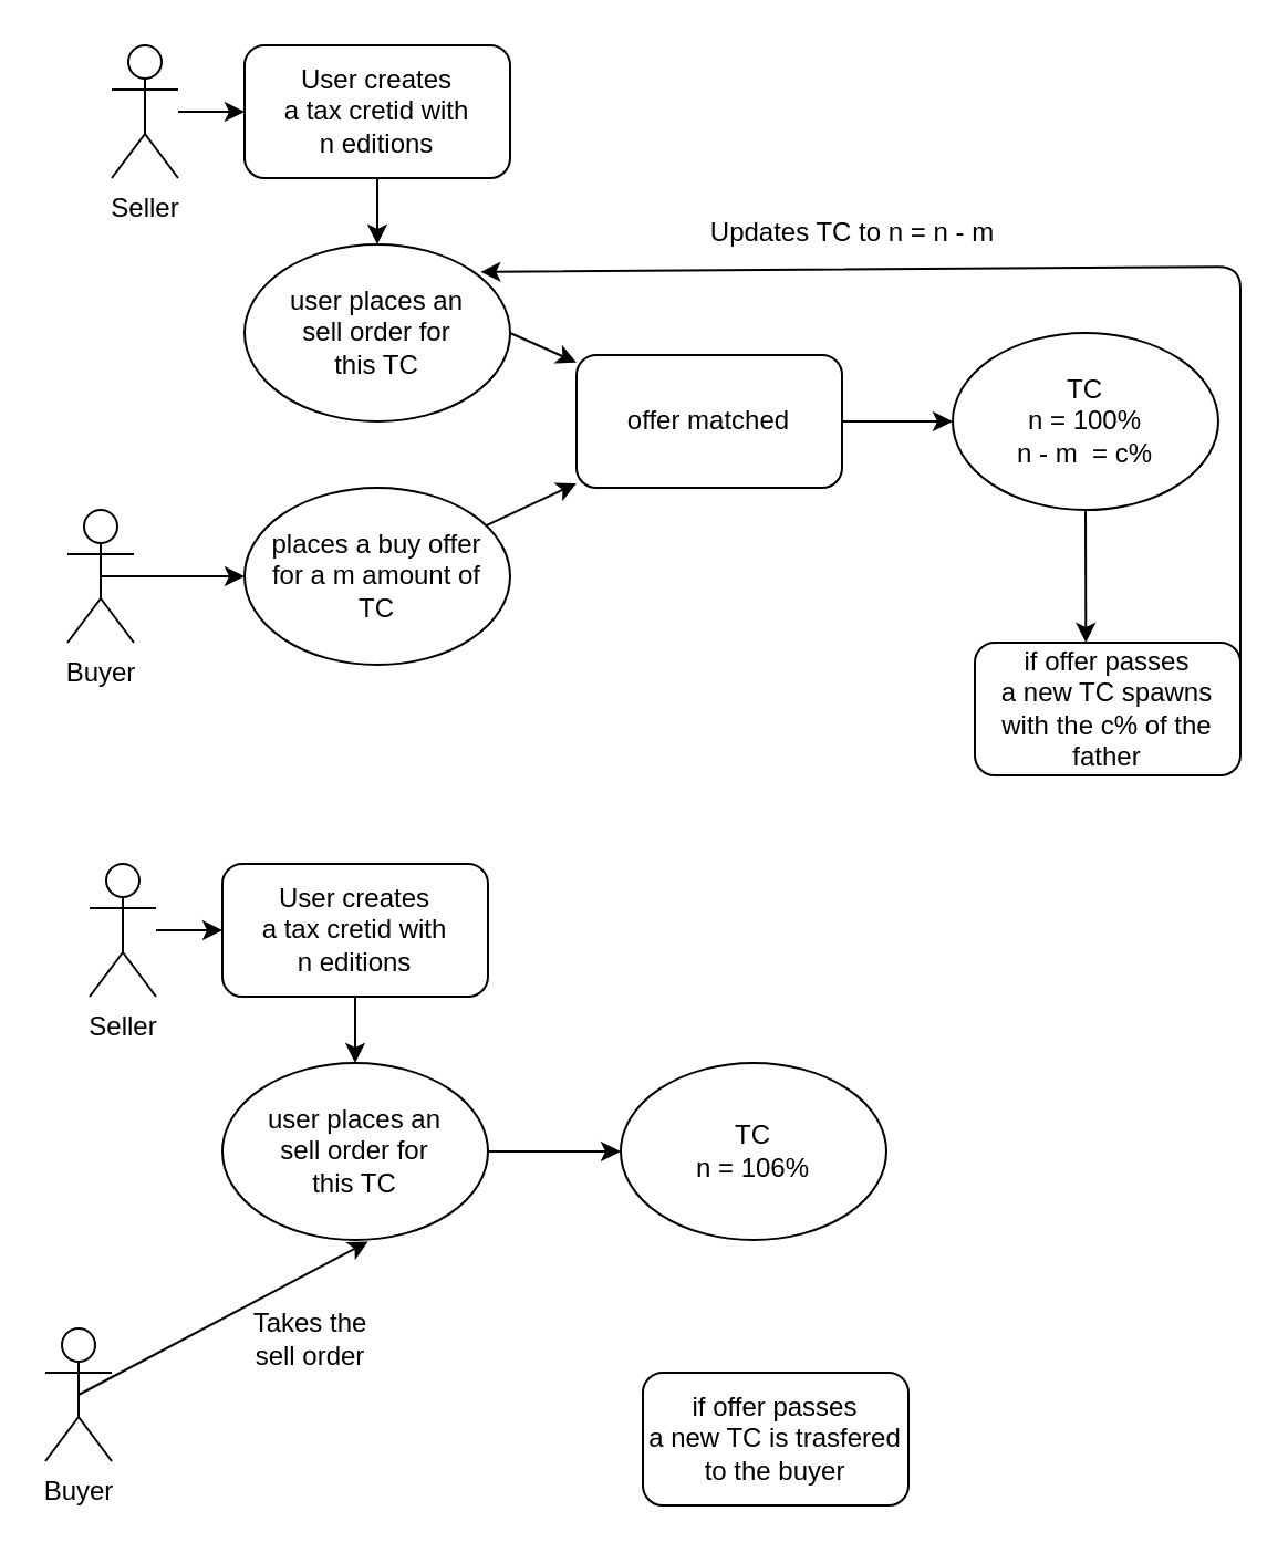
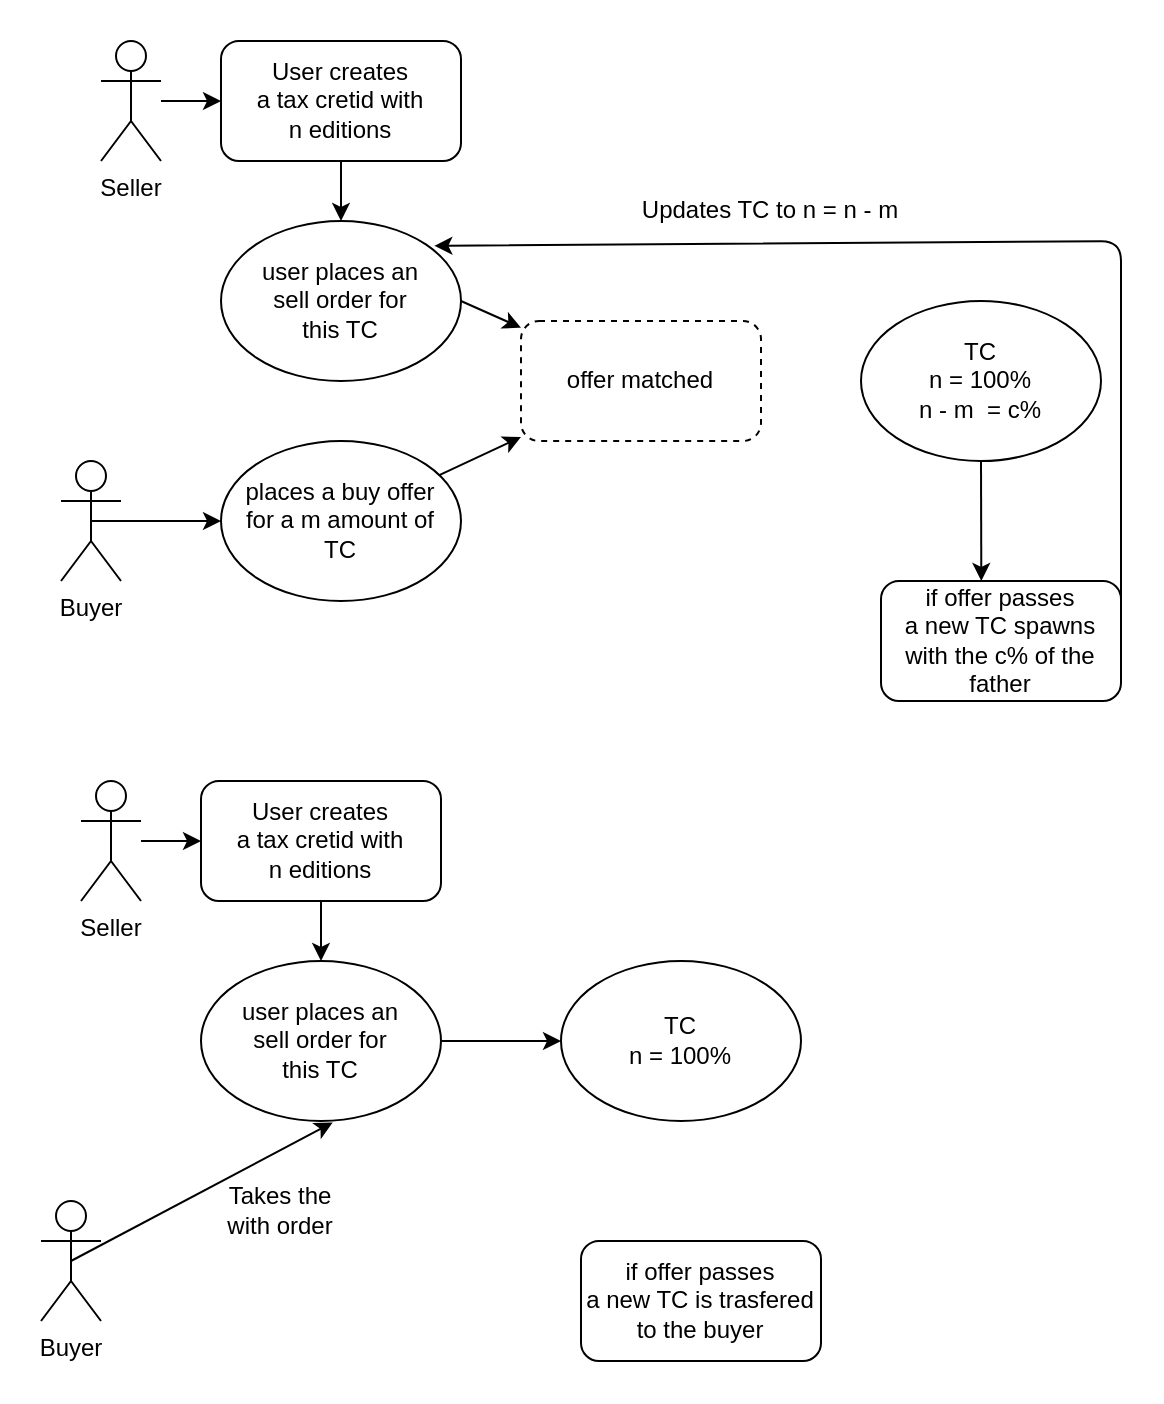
- <mxCell id="13" value="offer matched" style="rounded=1;whiteSpace=wrap;html=1;" vertex="1" parent="1"><mxGeometry x="260" y="160" width="120" height="60" as="geometry" /></mxCell>
+ <mxCell id="13" value="offer matched" style="rounded=1;whiteSpace=wrap;html=1;dashed=1;" vertex="1" parent="1"><mxGeometry x="260" y="160" width="120" height="60" as="geometry" /></mxCell>
- <mxCell id="12" style="edgeStyle=none;html=1;exitX=1;exitY=0.5;exitDx=0;exitDy=0;entryX=0;entryY=0.5;entryDx=0;entryDy=0;" edge="1" parent="1" source="13" target="15"><mxGeometry relative="1" as="geometry" /></mxCell>
- <mxCell id="26" value="TC &lt;br&gt;n = 106%" style="ellipse;whiteSpace=wrap;html=1;" vertex="1" parent="1"><mxGeometry x="280" y="480" width="120" height="80" as="geometry" /></mxCell>
+ <mxCell id="26" value="TC &lt;br&gt;n = 100%" style="ellipse;whiteSpace=wrap;html=1;" vertex="1" parent="1"><mxGeometry x="280" y="480" width="120" height="80" as="geometry" /></mxCell>
- <mxCell id="28" value="Takes the sell order" style="text;html=1;strokeColor=none;fillColor=none;align=center;verticalAlign=middle;whiteSpace=wrap;rounded=0;" vertex="1" parent="1"><mxGeometry x="110" y="590" width="60" height="30" as="geometry" /></mxCell>
+ <mxCell id="28" value="Takes the with order" style="text;html=1;strokeColor=none;fillColor=none;align=center;verticalAlign=middle;whiteSpace=wrap;rounded=0;" vertex="1" parent="1"><mxGeometry x="110" y="590" width="60" height="30" as="geometry" /></mxCell>
